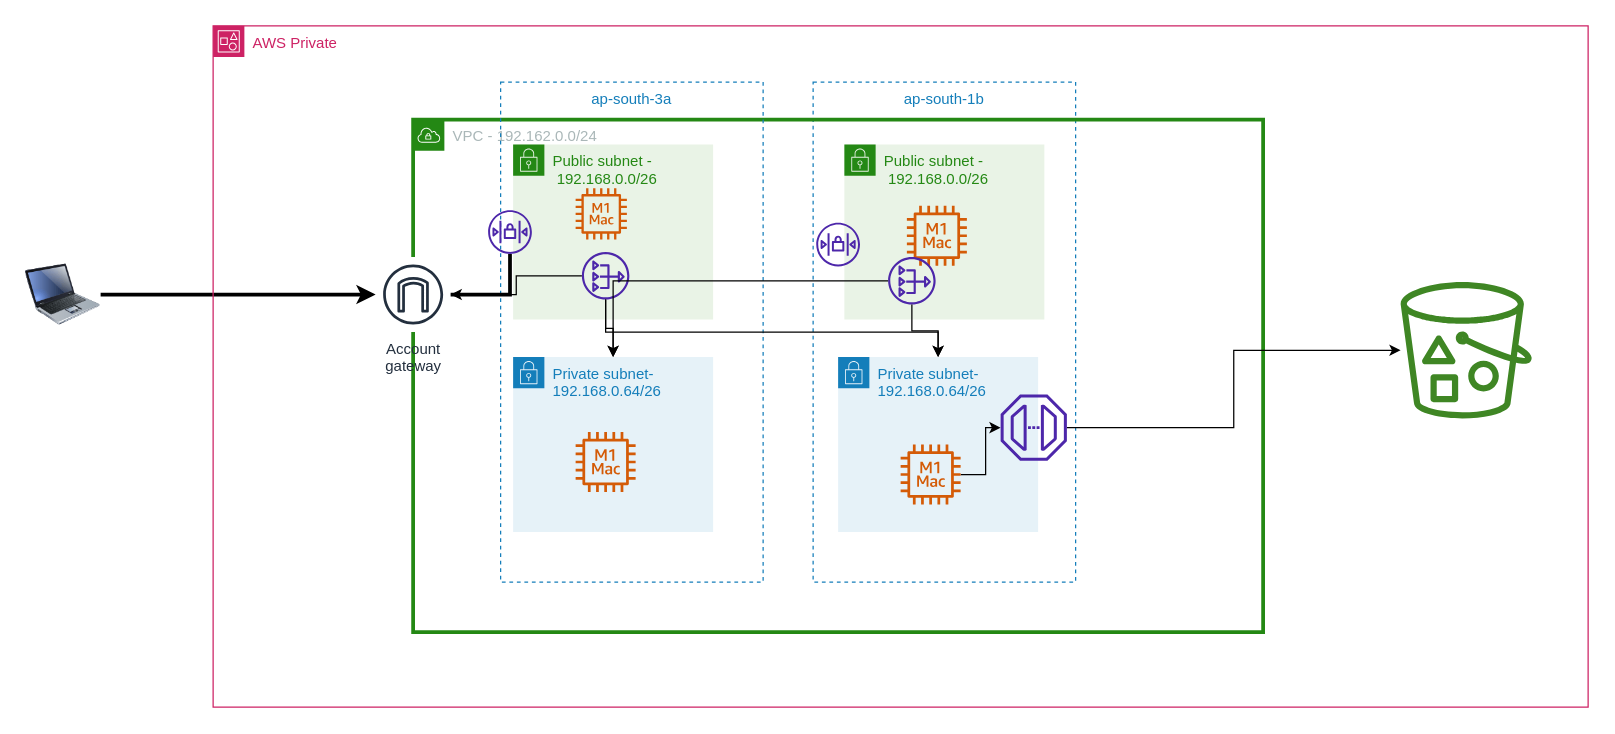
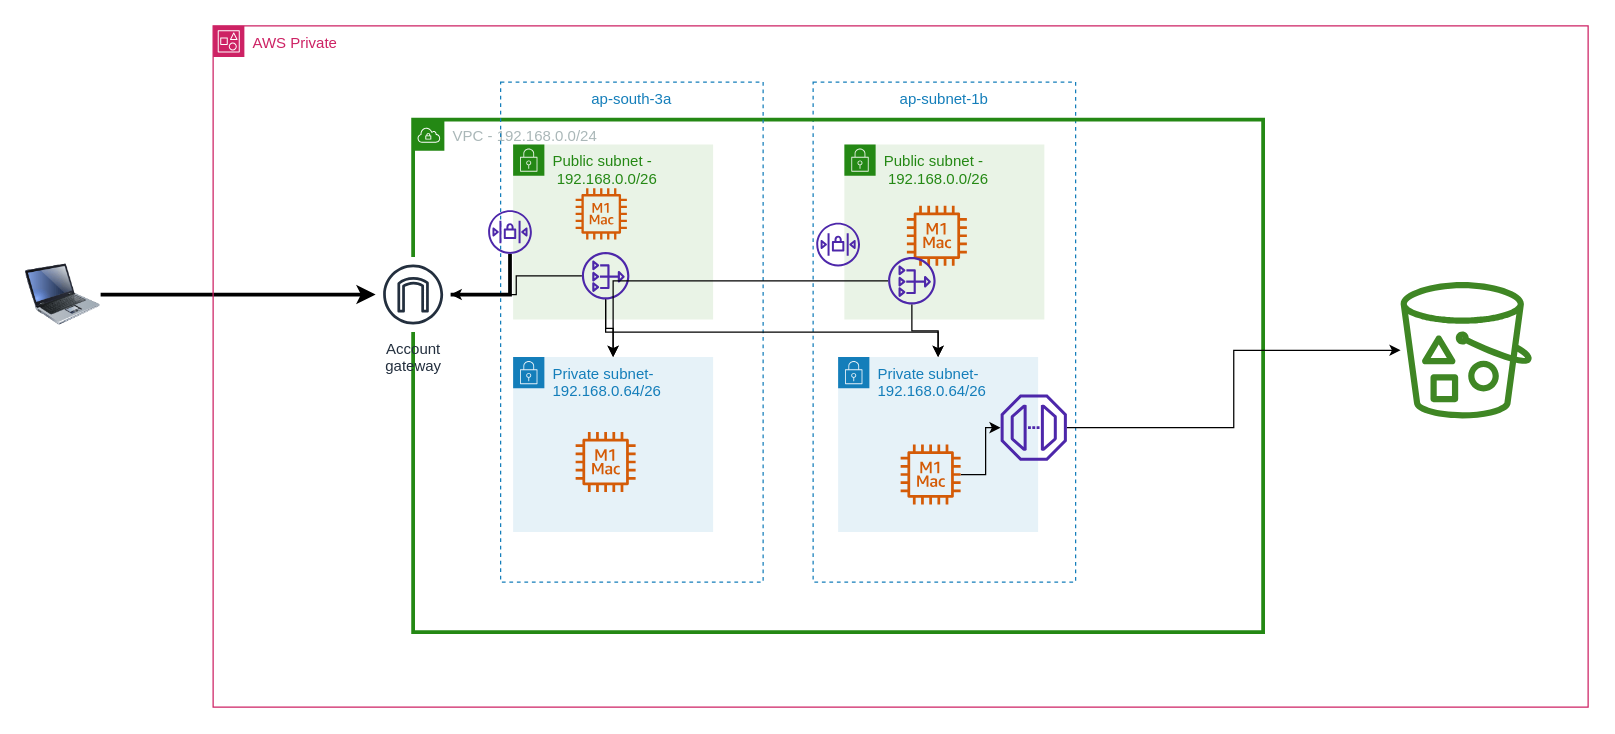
- <mxCell id="2" value="ap-south-1b" style="fillColor=none;strokeColor=#147EBA;dashed=1;verticalAlign=top;fontStyle=0;fontColor=#147EBA;" parent="1" vertex="1"><mxGeometry x="650" y="65" width="210" height="400" as="geometry" /></mxCell>
+ <mxCell id="2" value="ap-subnet-1b" style="fillColor=none;strokeColor=#147EBA;dashed=1;verticalAlign=top;fontStyle=0;fontColor=#147EBA;" parent="1" vertex="1"><mxGeometry x="650" y="65" width="210" height="400" as="geometry" /></mxCell>
- <mxCell id="3" value="VPC - 192.162.0.0/24" style="points=[[0,0],[0.25,0],[0.5,0],[0.75,0],[1,0],[1,0.25],[1,0.5],[1,0.75],[1,1],[0.75,1],[0.5,1],[0.25,1],[0,1],[0,0.75],[0,0.5],[0,0.25]];outlineConnect=0;gradientColor=none;html=1;whiteSpace=wrap;fontSize=12;fontStyle=0;container=1;pointerEvents=0;collapsible=0;recursiveResize=0;shape=mxgraph.aws4.group;grIcon=mxgraph.aws4.group_vpc;strokeColor=#248814;fillColor=none;verticalAlign=top;align=left;spacingLeft=30;fontColor=#AAB7B8;dashed=0;strokeWidth=3;" parent="1" vertex="1"><mxGeometry x="330" y="95" width="680" height="410" as="geometry" /></mxCell>
+ <mxCell id="3" value="VPC - 192.168.0.0/24" style="points=[[0,0],[0.25,0],[0.5,0],[0.75,0],[1,0],[1,0.25],[1,0.5],[1,0.75],[1,1],[0.75,1],[0.5,1],[0.25,1],[0,1],[0,0.75],[0,0.5],[0,0.25]];outlineConnect=0;gradientColor=none;html=1;whiteSpace=wrap;fontSize=12;fontStyle=0;container=1;pointerEvents=0;collapsible=0;recursiveResize=0;shape=mxgraph.aws4.group;grIcon=mxgraph.aws4.group_vpc;strokeColor=#248814;fillColor=none;verticalAlign=top;align=left;spacingLeft=30;fontColor=#AAB7B8;dashed=0;strokeWidth=3;" parent="1" vertex="1"><mxGeometry x="330" y="95" width="680" height="410" as="geometry" /></mxCell>
